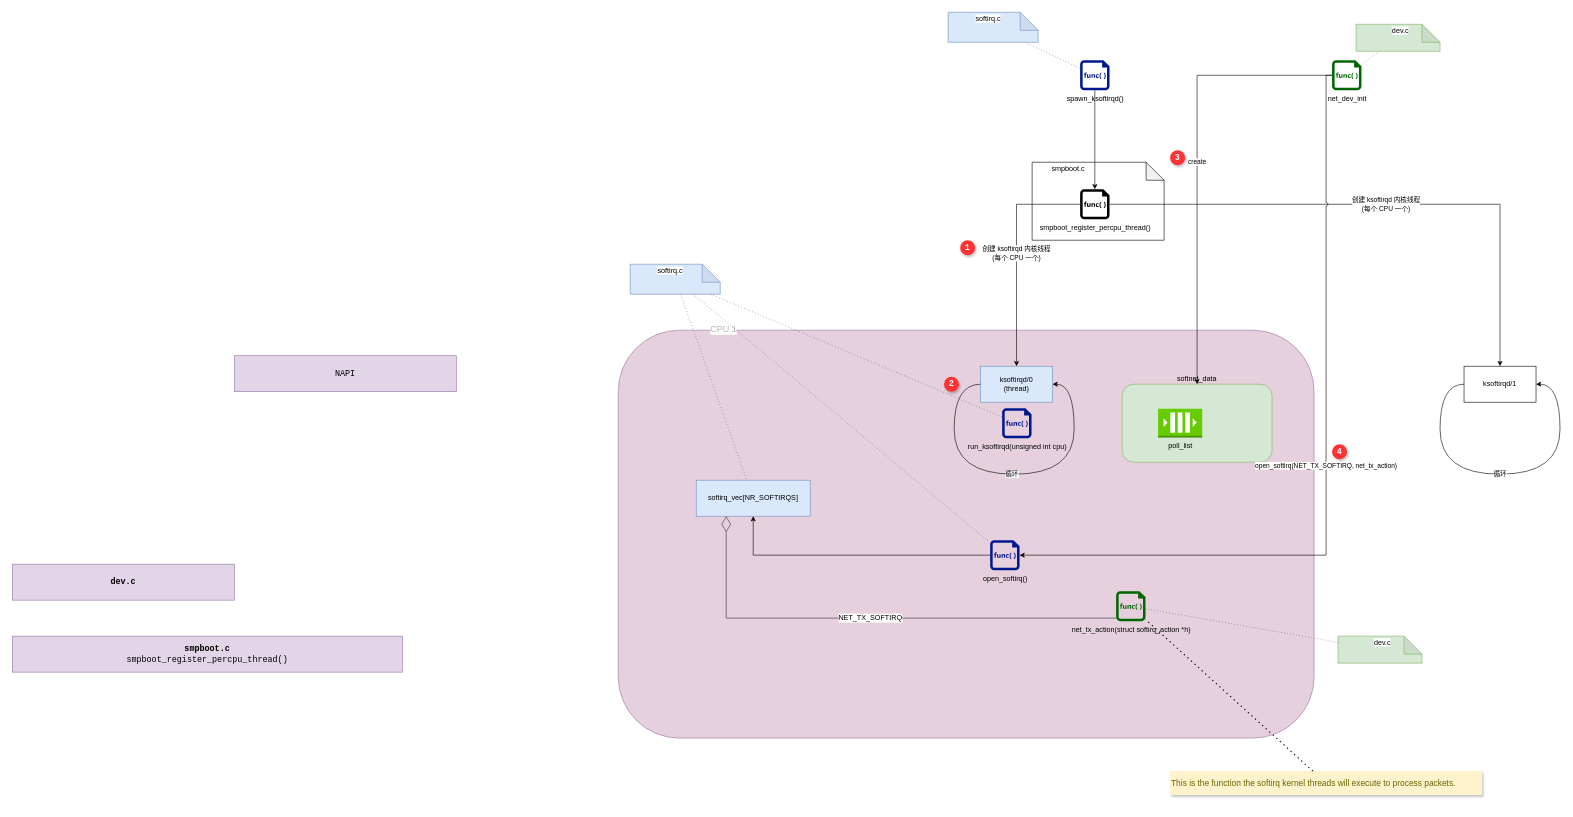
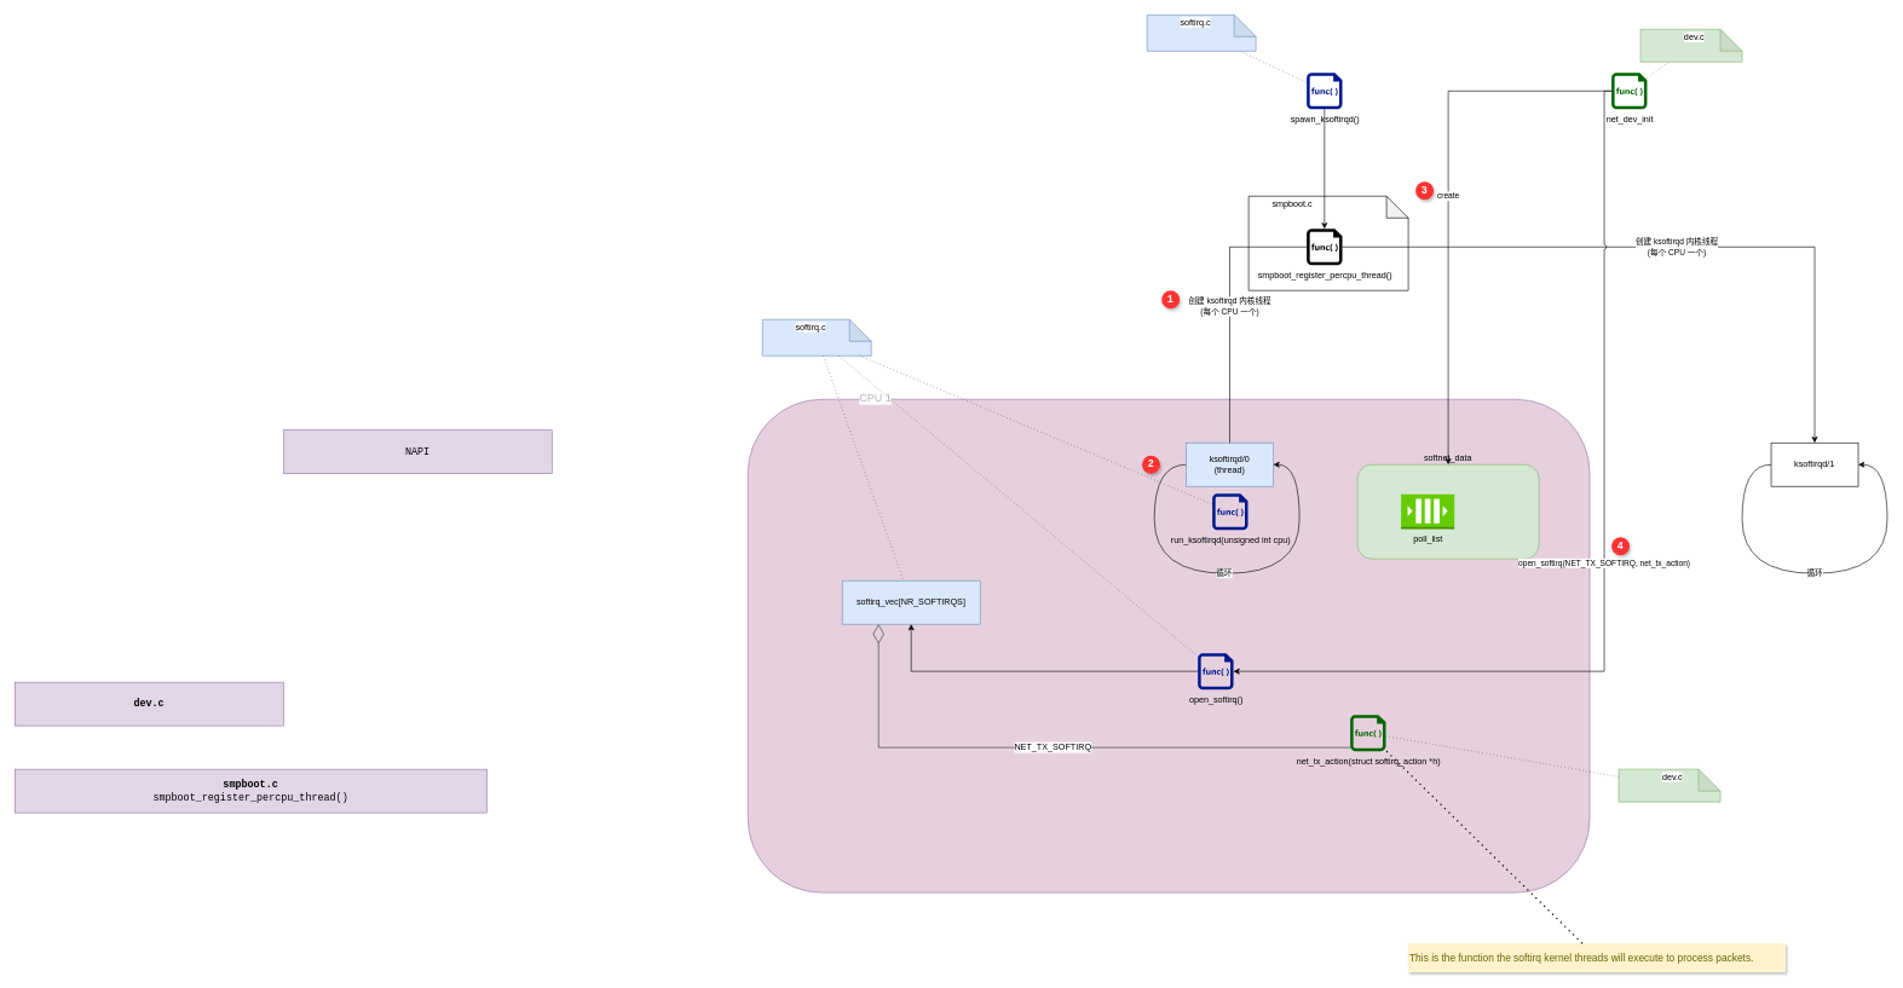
- <mxCell id="12" value="创建 ksoftirqd 内核线程&lt;br&gt;(每个 CPU 一个)" style="endArrow=classic;html=1;rounded=0;edgeStyle=orthogonalEdgeStyle;" edge="1" parent="3" source="11" target="6"><mxGeometry width="50" height="50" relative="1" as="geometry"><mxPoint x="1800" y="335" as="sourcePoint" /><mxPoint x="1650" y="410" as="targetPoint" /></mxGeometry></mxCell>
+ <mxCell id="12" value="创建 ksoftirqd 内核线程&lt;br&gt;(每个 CPU 一个)" style="endArrow=none;html=1;rounded=0;edgeStyle=orthogonalEdgeStyle;" edge="1" parent="3" source="11" target="6"><mxGeometry width="50" height="50" relative="1" as="geometry"><mxPoint x="1800" y="335" as="sourcePoint" /><mxPoint x="1650" y="410" as="targetPoint" /></mxGeometry></mxCell>
- <mxCell id="42" value="This is the function the softirq kernel threads will execute to process packets." style="shape=note;strokeWidth=2;fontSize=14;size=0;fillColor=#fff2cc;strokeColor=none;fontColor=#666600;labelBackgroundColor=none;align=left;shadow=1;sketch=0;" vertex="1" parent="3"><mxGeometry x="1950" y="1285" width="520" height="40" as="geometry" /></mxCell>
+ <mxCell id="42" value="This is the function the softirq kernel threads will execute to process packets." style="shape=note;strokeWidth=2;fontSize=14;size=0;fillColor=#fff2cc;strokeColor=none;fontColor=#666600;labelBackgroundColor=none;align=left;shadow=1;sketch=0;" vertex="1" parent="3"><mxGeometry x="1940" y="1300" width="520" height="40" as="geometry" /></mxCell>
